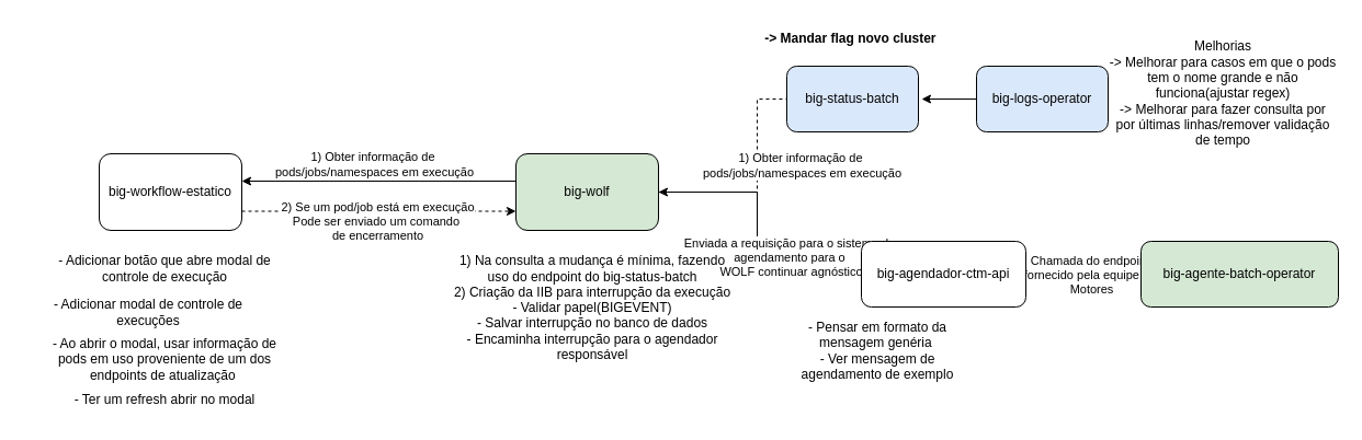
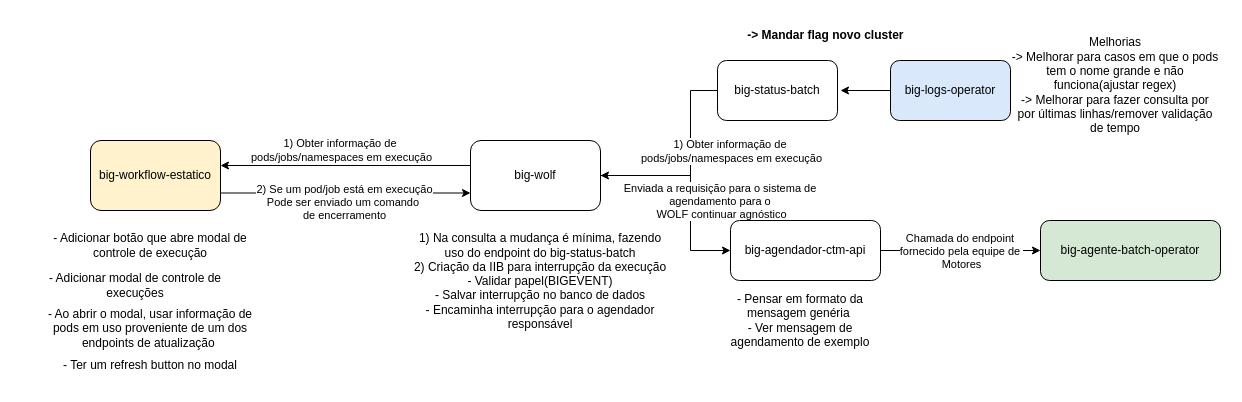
- <mxCell id="24" value="&lt;b&gt;-&amp;gt; Mandar flag novo cluster&amp;nbsp;&lt;/b&gt;" style="text;html=1;align=center;verticalAlign=middle;whiteSpace=wrap;rounded=0;" vertex="1" parent="1"><mxGeometry x="682" y="20" width="190" height="30" as="geometry" /></mxCell>
+ <mxCell id="24" value="&lt;b&gt;-&amp;gt; Mandar flag novo cluster&amp;nbsp;&lt;/b&gt;" style="text;html=1;align=center;verticalAlign=middle;whiteSpace=wrap;rounded=0;" vertex="1" parent="1"><mxGeometry x="732" y="20" width="190" height="30" as="geometry" /></mxCell>
- <mxCell id="22" value="big-status-batch" style="rounded=1;whiteSpace=wrap;html=1;fillColor=#dae8fc;" vertex="1" parent="1"><mxGeometry x="717" y="60" width="120" height="60" as="geometry" /></mxCell>
+ <mxCell id="22" value="big-status-batch" style="rounded=1;whiteSpace=wrap;html=1;" vertex="1" parent="1"><mxGeometry x="717" y="60" width="120" height="60" as="geometry" /></mxCell>
- <mxCell id="14" style="edgeStyle=orthogonalEdgeStyle;rounded=0;orthogonalLoop=1;jettySize=auto;html=1;entryX=1;entryY=0.5;entryDx=0;entryDy=0;exitX=0;exitY=0.5;exitDx=0;exitDy=0;dashed=1;" edge="1" parent="1" source="22" target="13"><mxGeometry relative="1" as="geometry"><Array as="points"><mxPoint x="760" y="90" /><mxPoint x="690" y="90" /><mxPoint x="690" y="180" /></Array></mxGeometry></mxCell>
+ <mxCell id="14" style="edgeStyle=orthogonalEdgeStyle;rounded=0;orthogonalLoop=1;jettySize=auto;html=1;entryX=1;entryY=0.5;entryDx=0;entryDy=0;exitX=0;exitY=0.5;exitDx=0;exitDy=0;" edge="1" parent="1" source="22" target="13"><mxGeometry relative="1" as="geometry"><Array as="points"><mxPoint x="760" y="90" /><mxPoint x="690" y="90" /><mxPoint x="690" y="180" /></Array></mxGeometry></mxCell>
- <mxCell id="4" value="big-workflow-estatico" style="rounded=1;whiteSpace=wrap;html=1;" vertex="1" parent="1"><mxGeometry x="90" y="140" width="130" height="70" as="geometry" /></mxCell>
+ <mxCell id="4" value="big-workflow-estatico" style="rounded=1;whiteSpace=wrap;html=1;fillColor=#fff2cc;" vertex="1" parent="1"><mxGeometry x="90" y="140" width="130" height="70" as="geometry" /></mxCell>
- <mxCell id="13" value="big-wolf" style="rounded=1;whiteSpace=wrap;html=1;fillColor=#d5e8d4;" vertex="1" parent="1"><mxGeometry x="470" y="140" width="130" height="70" as="geometry" /></mxCell>
+ <mxCell id="13" value="big-wolf" style="rounded=1;whiteSpace=wrap;html=1;" vertex="1" parent="1"><mxGeometry x="470" y="140" width="130" height="70" as="geometry" /></mxCell>
- <mxCell id="2" style="edgeStyle=orthogonalEdgeStyle;rounded=0;orthogonalLoop=1;jettySize=auto;html=1;exitX=1;exitY=0.75;exitDx=0;exitDy=0;entryX=0;entryY=0.75;entryDx=0;entryDy=0;dashed=1;" edge="1" parent="1" source="4" target="13"><mxGeometry relative="1" as="geometry" /></mxCell>
+ <mxCell id="2" style="edgeStyle=orthogonalEdgeStyle;rounded=0;orthogonalLoop=1;jettySize=auto;html=1;exitX=1;exitY=0.75;exitDx=0;exitDy=0;entryX=0;entryY=0.75;entryDx=0;entryDy=0;" edge="1" parent="1" source="4" target="13"><mxGeometry relative="1" as="geometry" /></mxCell>
- <mxCell id="27" value="big-agendador-ctm-api" style="rounded=1;whiteSpace=wrap;html=1;" vertex="1" parent="1"><mxGeometry x="785" y="220" width="150" height="60" as="geometry" /></mxCell>
+ <mxCell id="27" value="big-agendador-ctm-api" style="rounded=1;whiteSpace=wrap;html=1;" vertex="1" parent="1"><mxGeometry x="730" y="220" width="150" height="60" as="geometry" /></mxCell>
- <mxCell id="20" value="- Ter um refresh abrir no modal" style="text;html=1;align=center;verticalAlign=middle;whiteSpace=wrap;rounded=0;" vertex="1" parent="1"><mxGeometry x="35" y="350" width="230" height="30" as="geometry" /></mxCell>
+ <mxCell id="20" value="- Ter um refresh button no modal" style="text;html=1;align=center;verticalAlign=middle;whiteSpace=wrap;rounded=0;" vertex="1" parent="1"><mxGeometry x="35" y="350" width="230" height="30" as="geometry" /></mxCell>
